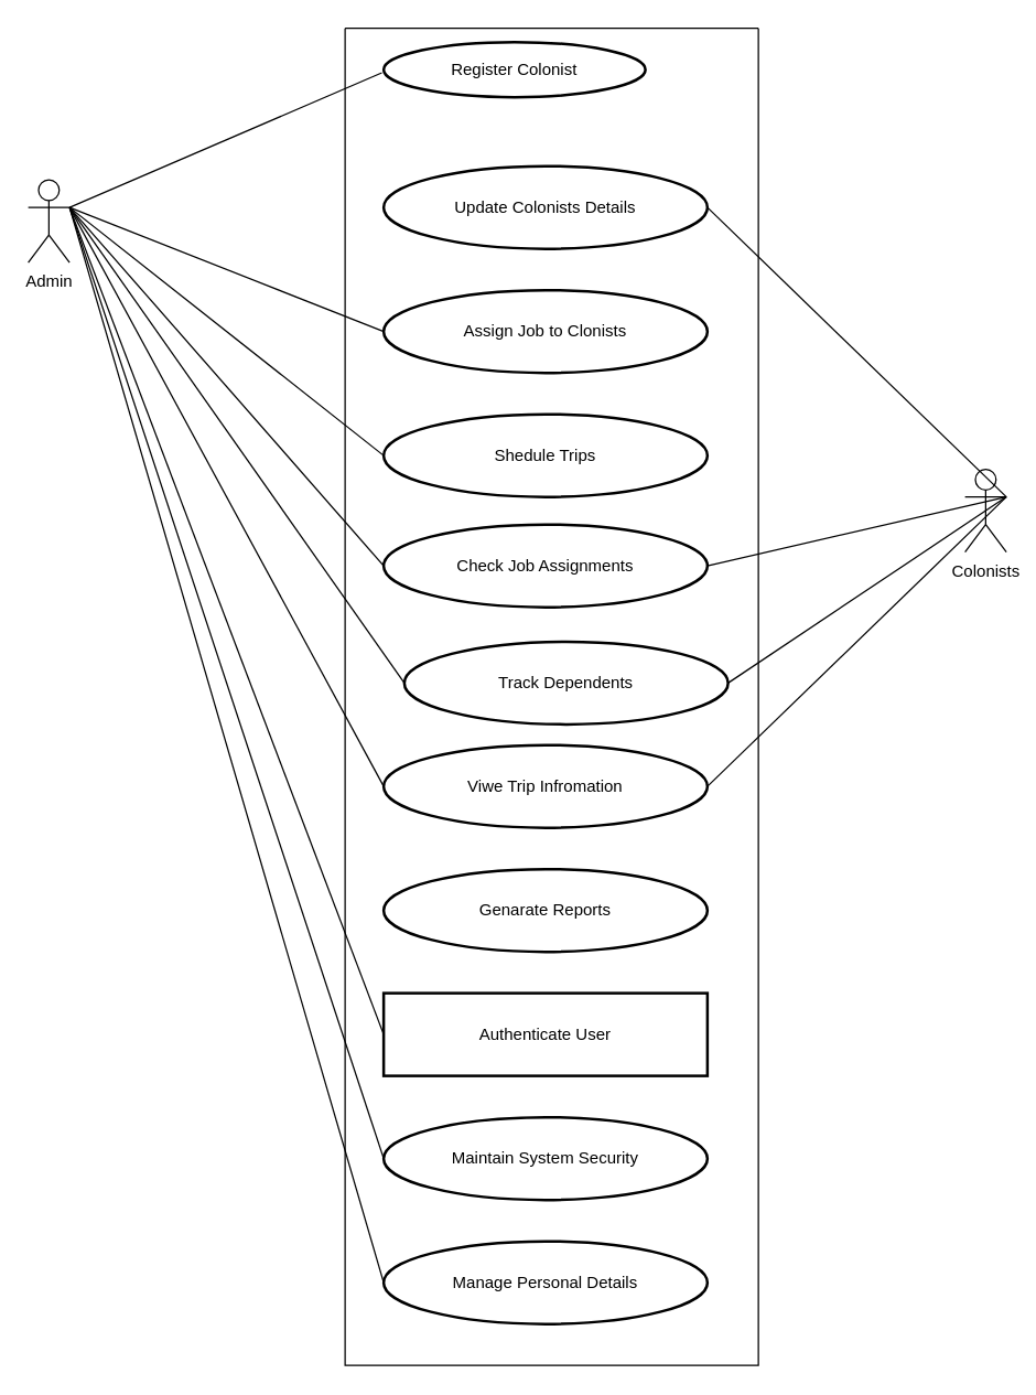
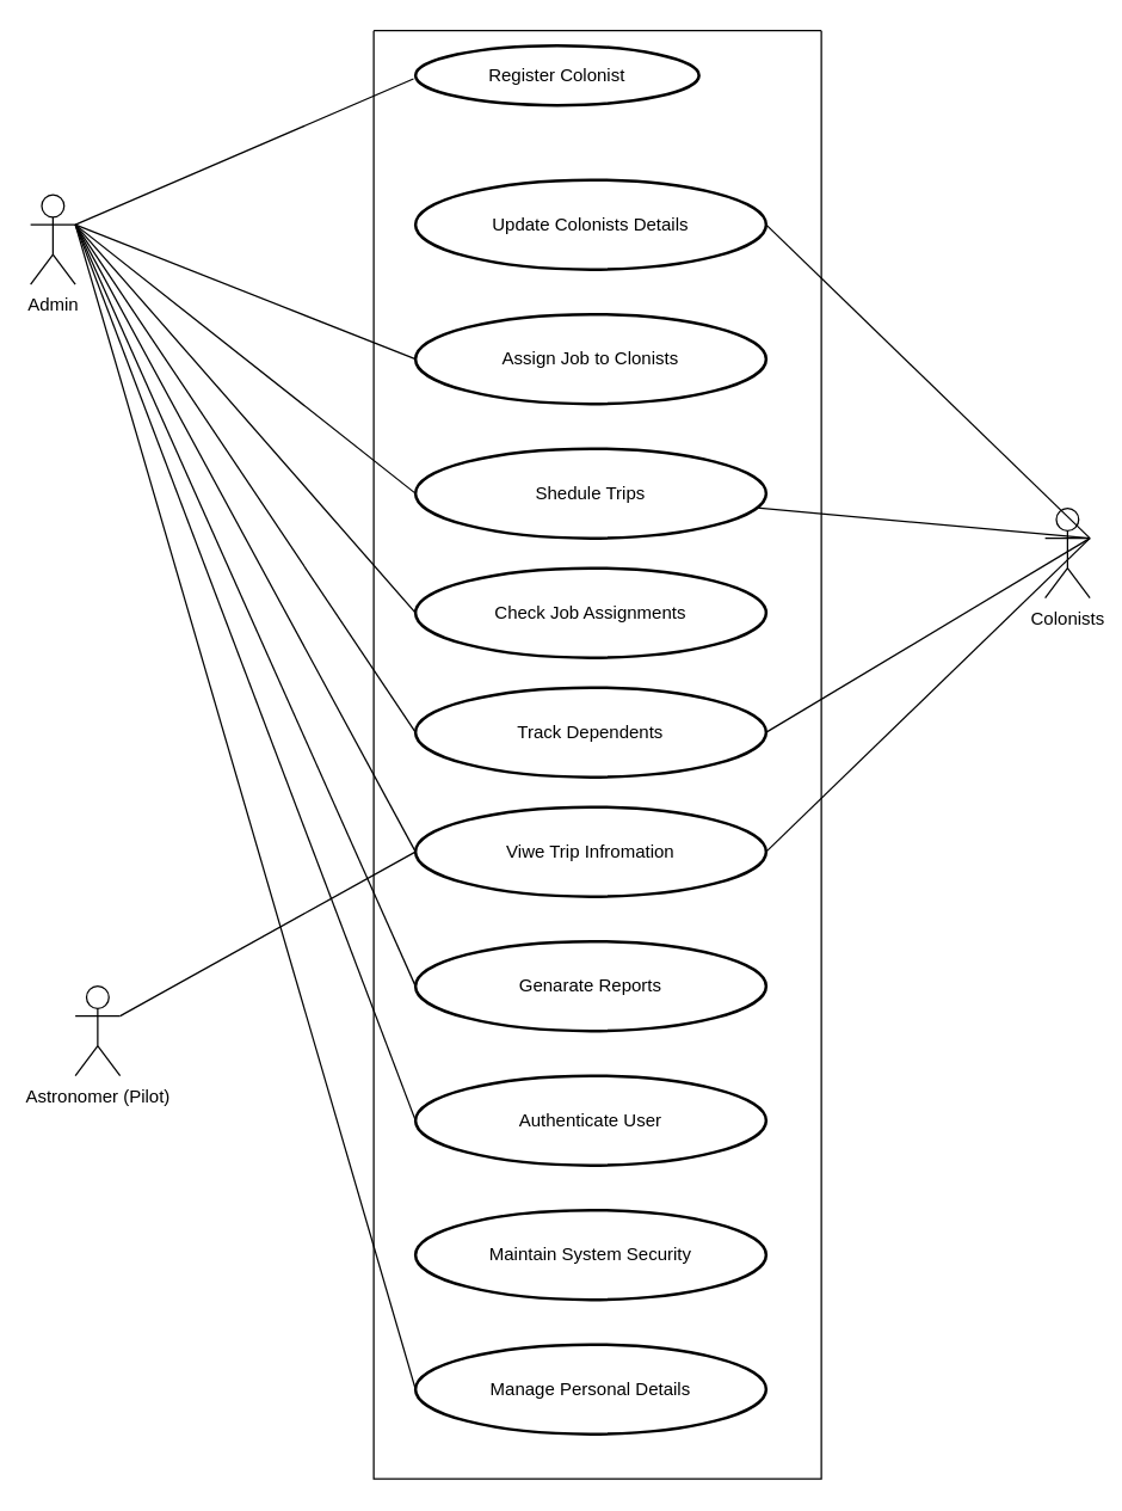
+ <mxCell id="20" value="" style="endArrow=none;html=1;rounded=0;entryX=0;entryY=0.5;entryDx=0;entryDy=0;exitX=1;exitY=0.333;exitDx=0;exitDy=0;exitPerimeter=0;" parent="1" source="13" target="8" edge="1"><mxGeometry width="50" height="50" relative="1" as="geometry"><mxPoint x="60" y="160" as="sourcePoint" /><mxPoint x="288" y="580" as="targetPoint" /></mxGeometry></mxCell>
- <mxCell id="28" value="" style="endArrow=none;html=1;rounded=0;exitX=1;exitY=0.333;exitDx=0;exitDy=0;exitPerimeter=0;entryX=1;entryY=0.5;entryDx=0;entryDy=0;" parent="1" source="24" target="12" edge="1"><mxGeometry width="50" height="50" relative="1" as="geometry"><mxPoint x="60" y="380" as="sourcePoint" /><mxPoint x="288" y="580" as="targetPoint" /></mxGeometry></mxCell>
+ <mxCell id="28" value="" style="endArrow=none;html=1;rounded=0;exitX=1;exitY=0.333;exitDx=0;exitDy=0;exitPerimeter=0;" parent="1" source="24" target="5" edge="1"><mxGeometry width="50" height="50" relative="1" as="geometry"><mxPoint x="60" y="380" as="sourcePoint" /><mxPoint x="288" y="580" as="targetPoint" /></mxGeometry></mxCell>
- <mxCell id="22" value="" style="endArrow=none;html=1;rounded=0;entryX=0;entryY=0.5;entryDx=0;entryDy=0;exitX=1;exitY=0.333;exitDx=0;exitDy=0;exitPerimeter=0;" parent="1" source="13" target="10" edge="1"><mxGeometry width="50" height="50" relative="1" as="geometry"><mxPoint x="60" y="160" as="sourcePoint" /><mxPoint x="288" y="760" as="targetPoint" /></mxGeometry></mxCell>
- <mxCell id="6" value="Track Dependents" style="ellipse;whiteSpace=wrap;html=1;fillColor=none;strokeWidth=2;" parent="1" vertex="1"><mxGeometry x="293" y="465" width="235" height="60" as="geometry" /></mxCell>
+ <mxCell id="6" value="Track Dependents" style="ellipse;whiteSpace=wrap;html=1;fillColor=none;strokeWidth=2;" parent="1" vertex="1"><mxGeometry x="278" y="460" width="235" height="60" as="geometry" /></mxCell>
+ <mxCell id="30" value="" style="endArrow=none;html=1;rounded=0;exitX=1;exitY=0.333;exitDx=0;exitDy=0;exitPerimeter=0;entryX=0;entryY=0.5;entryDx=0;entryDy=0;" parent="1" source="29" target="7" edge="1"><mxGeometry width="50" height="50" relative="1" as="geometry"><mxPoint x="60" y="380" as="sourcePoint" /><mxPoint x="288" y="500" as="targetPoint" /></mxGeometry></mxCell>
+ <mxCell id="29" value="Astronomer (Pilot)" style="shape=umlActor;verticalLabelPosition=bottom;verticalAlign=top;html=1;outlineConnect=0;" parent="1" vertex="1"><mxGeometry x="50" y="660" width="30" height="60" as="geometry" /></mxCell>
- <mxCell id="9" value="Authenticate User" style="whiteSpace=wrap;html=1;fillColor=none;strokeWidth=2;rounded=0;" parent="1" vertex="1"><mxGeometry x="278" y="720" width="235" height="60" as="geometry" /></mxCell>
+ <mxCell id="9" value="Authenticate User" style="ellipse;whiteSpace=wrap;html=1;fillColor=none;strokeWidth=2;" parent="1" vertex="1"><mxGeometry x="278" y="720" width="235" height="60" as="geometry" /></mxCell>
